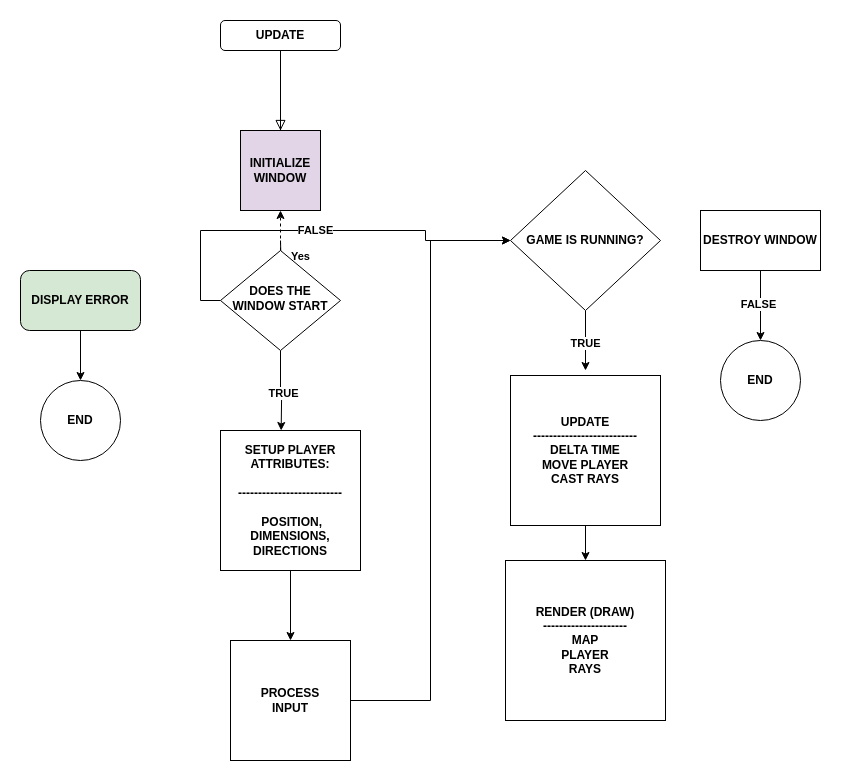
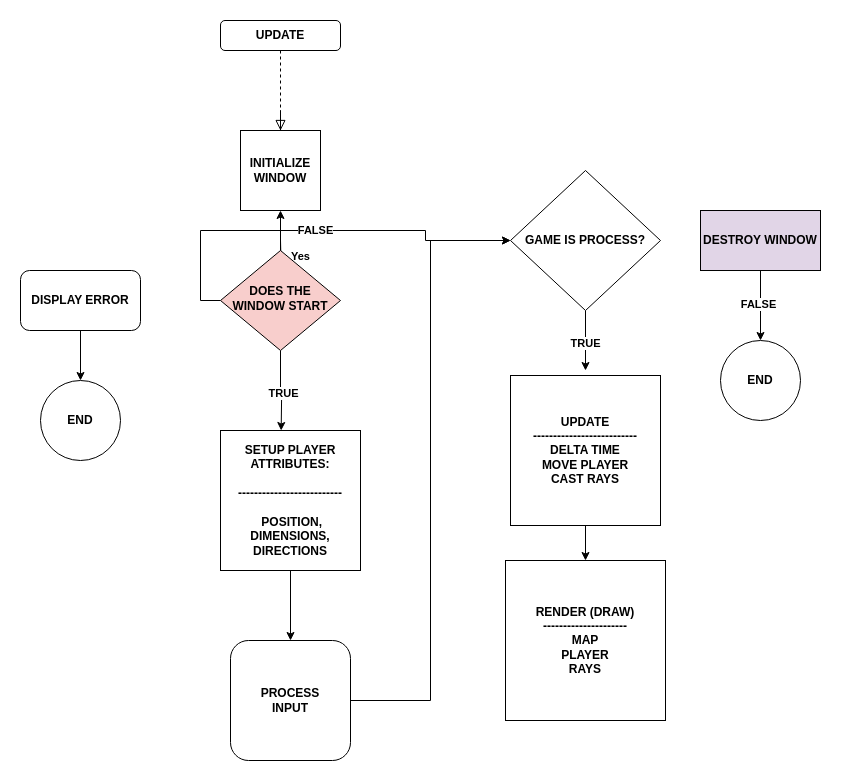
- <mxCell id="10" value="" style="rounded=0;html=1;jettySize=auto;orthogonalLoop=1;fontSize=11;endArrow=block;endFill=0;endSize=8;strokeWidth=1;shadow=0;labelBackgroundColor=none;edgeStyle=orthogonalEdgeStyle;fontStyle=1" edge="1" parent="1" source="3" target="11"><mxGeometry relative="1" as="geometry"><mxPoint x="280" y="50" as="sourcePoint" /><mxPoint x="280" y="160" as="targetPoint" /></mxGeometry></mxCell>
+ <mxCell id="10" value="" style="rounded=0;html=1;jettySize=auto;orthogonalLoop=1;fontSize=11;endArrow=block;endFill=0;endSize=8;strokeWidth=1;shadow=0;labelBackgroundColor=none;edgeStyle=orthogonalEdgeStyle;fontStyle=1;dashed=1;" edge="1" parent="1" source="3" target="11"><mxGeometry relative="1" as="geometry"><mxPoint x="280" y="50" as="sourcePoint" /><mxPoint x="280" y="160" as="targetPoint" /></mxGeometry></mxCell>
- <mxCell id="11" value="INITIALIZE WINDOW" style="whiteSpace=wrap;html=1;aspect=fixed;fontStyle=1;fillColor=#e1d5e7;" vertex="1" parent="1"><mxGeometry x="240" y="130" width="80" height="80" as="geometry" /></mxCell>
+ <mxCell id="11" value="INITIALIZE WINDOW" style="whiteSpace=wrap;html=1;aspect=fixed;fontStyle=1" vertex="1" parent="1"><mxGeometry x="240" y="130" width="80" height="80" as="geometry" /></mxCell>
- <mxCell id="5" style="edgeStyle=orthogonalEdgeStyle;rounded=0;orthogonalLoop=1;jettySize=auto;html=1;entryX=0.5;entryY=1;entryDx=0;entryDy=0;fontStyle=1;dashed=1;" edge="1" parent="1" source="9" target="11"><mxGeometry relative="1" as="geometry" /></mxCell>
+ <mxCell id="5" style="edgeStyle=orthogonalEdgeStyle;rounded=0;orthogonalLoop=1;jettySize=auto;html=1;entryX=0.5;entryY=1;entryDx=0;entryDy=0;fontStyle=1" edge="1" parent="1" source="9" target="11"><mxGeometry relative="1" as="geometry" /></mxCell>
- <mxCell id="21" value="GAME IS RUNNING?" style="rhombus;whiteSpace=wrap;html=1;fontStyle=1" vertex="1" parent="1"><mxGeometry x="510" y="170" width="150" height="140" as="geometry" /></mxCell>
+ <mxCell id="21" value="GAME IS PROCESS?" style="rhombus;whiteSpace=wrap;html=1;fontStyle=1" vertex="1" parent="1"><mxGeometry x="510" y="170" width="150" height="140" as="geometry" /></mxCell>
- <mxCell id="27" value="DESTROY WINDOW" style="rounded=0;whiteSpace=wrap;html=1;fontStyle=1" vertex="1" parent="1"><mxGeometry x="700" y="210.007" width="120" height="60" as="geometry" /></mxCell>
+ <mxCell id="27" value="DESTROY WINDOW" style="rounded=0;whiteSpace=wrap;html=1;fontStyle=1;fillColor=#e1d5e7;" vertex="1" parent="1"><mxGeometry x="700" y="210.007" width="120" height="60" as="geometry" /></mxCell>
- <mxCell id="13" value="DISPLAY ERROR" style="rounded=1;whiteSpace=wrap;html=1;fontStyle=1;fillColor=#d5e8d4;" vertex="1" parent="1"><mxGeometry x="20" y="270.003" width="120" height="60" as="geometry" /></mxCell>
+ <mxCell id="13" value="DISPLAY ERROR" style="rounded=1;whiteSpace=wrap;html=1;fontStyle=1" vertex="1" parent="1"><mxGeometry x="20" y="270.003" width="120" height="60" as="geometry" /></mxCell>
- <mxCell id="9" value="DOES THE WINDOW START" style="rhombus;whiteSpace=wrap;html=1;shadow=0;fontFamily=Helvetica;fontSize=12;align=center;strokeWidth=1;spacing=6;spacingTop=-4;fontStyle=1" parent="1" vertex="1"><mxGeometry x="220" y="250" width="120" height="100" as="geometry" /></mxCell>
+ <mxCell id="9" value="DOES THE WINDOW START" style="rhombus;whiteSpace=wrap;html=1;shadow=0;fontFamily=Helvetica;fontSize=12;align=center;strokeWidth=1;spacing=6;spacingTop=-4;fontStyle=1;fillColor=#f8cecc;" parent="1" vertex="1"><mxGeometry x="220" y="250" width="120" height="100" as="geometry" /></mxCell>
- <mxCell id="18" value="PROCESS&lt;div&gt;INPUT&lt;/div&gt;" style="whiteSpace=wrap;html=1;aspect=fixed;fontStyle=1" vertex="1" parent="1"><mxGeometry x="230" y="640" width="120" height="120" as="geometry" /></mxCell>
+ <mxCell id="18" value="PROCESS&lt;div&gt;INPUT&lt;/div&gt;" style="whiteSpace=wrap;html=1;aspect=fixed;fontStyle=1;rounded=1;" vertex="1" parent="1"><mxGeometry x="230" y="640" width="120" height="120" as="geometry" /></mxCell>
